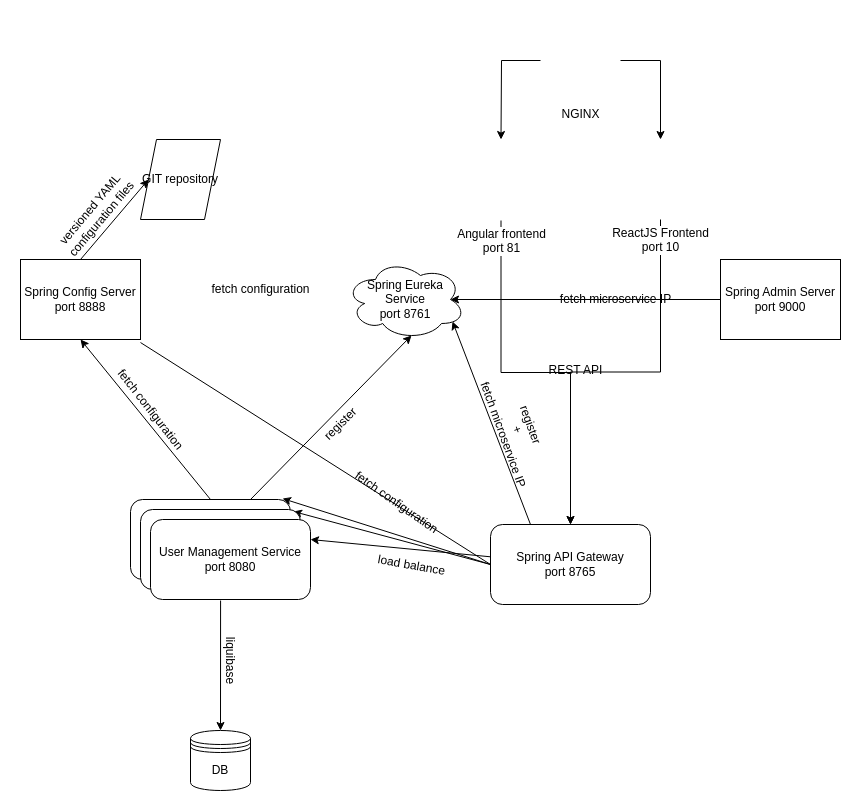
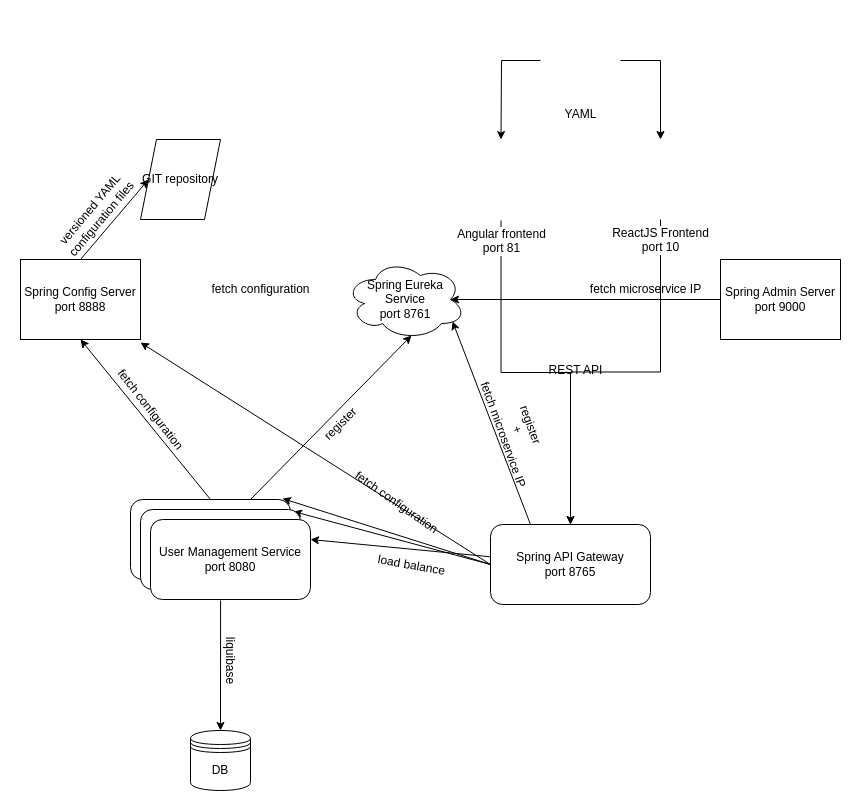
- <mxCell id="37" value="NGINX" style="shape=image;html=1;verticalAlign=top;verticalLabelPosition=bottom;labelBackgroundColor=#ffffff;imageAspect=0;aspect=fixed;image=https://cdn4.iconfinder.com/data/icons/logos-brands-5/24/nginx-128.png" parent="1" vertex="1"><mxGeometry x="540" y="20" width="80" height="80" as="geometry" /></mxCell>
+ <mxCell id="37" value="YAML" style="shape=image;html=1;verticalAlign=top;verticalLabelPosition=bottom;labelBackgroundColor=#ffffff;imageAspect=0;aspect=fixed;image=https://cdn4.iconfinder.com/data/icons/logos-brands-5/24/nginx-128.png" parent="1" vertex="1"><mxGeometry x="540" y="20" width="80" height="80" as="geometry" /></mxCell>
- <mxCell id="29" value="fetch microservice IP" style="text;html=1;align=center;verticalAlign=middle;resizable=0;points=[];;autosize=1;" parent="1" vertex="1"><mxGeometry x="550" y="289" width="130" height="20" as="geometry" /></mxCell>
+ <mxCell id="29" value="fetch microservice IP" style="text;html=1;align=center;verticalAlign=middle;resizable=0;points=[];;autosize=1;" parent="1" vertex="1"><mxGeometry x="580" y="279" width="130" height="20" as="geometry" /></mxCell>
- <mxCell id="2" style="edgeStyle=none;rounded=0;orthogonalLoop=1;jettySize=auto;html=1;exitX=0;exitY=0.5;exitDx=0;exitDy=0;entryX=1;entryY=1.038;entryDx=0;entryDy=0;entryPerimeter=0;endArrow=none;" parent="1" source="7" target="13" edge="1"><mxGeometry relative="1" as="geometry" /></mxCell>
+ <mxCell id="2" style="edgeStyle=none;rounded=0;orthogonalLoop=1;jettySize=auto;html=1;exitX=0;exitY=0.5;exitDx=0;exitDy=0;entryX=1;entryY=1.038;entryDx=0;entryDy=0;entryPerimeter=0;" parent="1" source="7" target="13" edge="1"><mxGeometry relative="1" as="geometry" /></mxCell>
